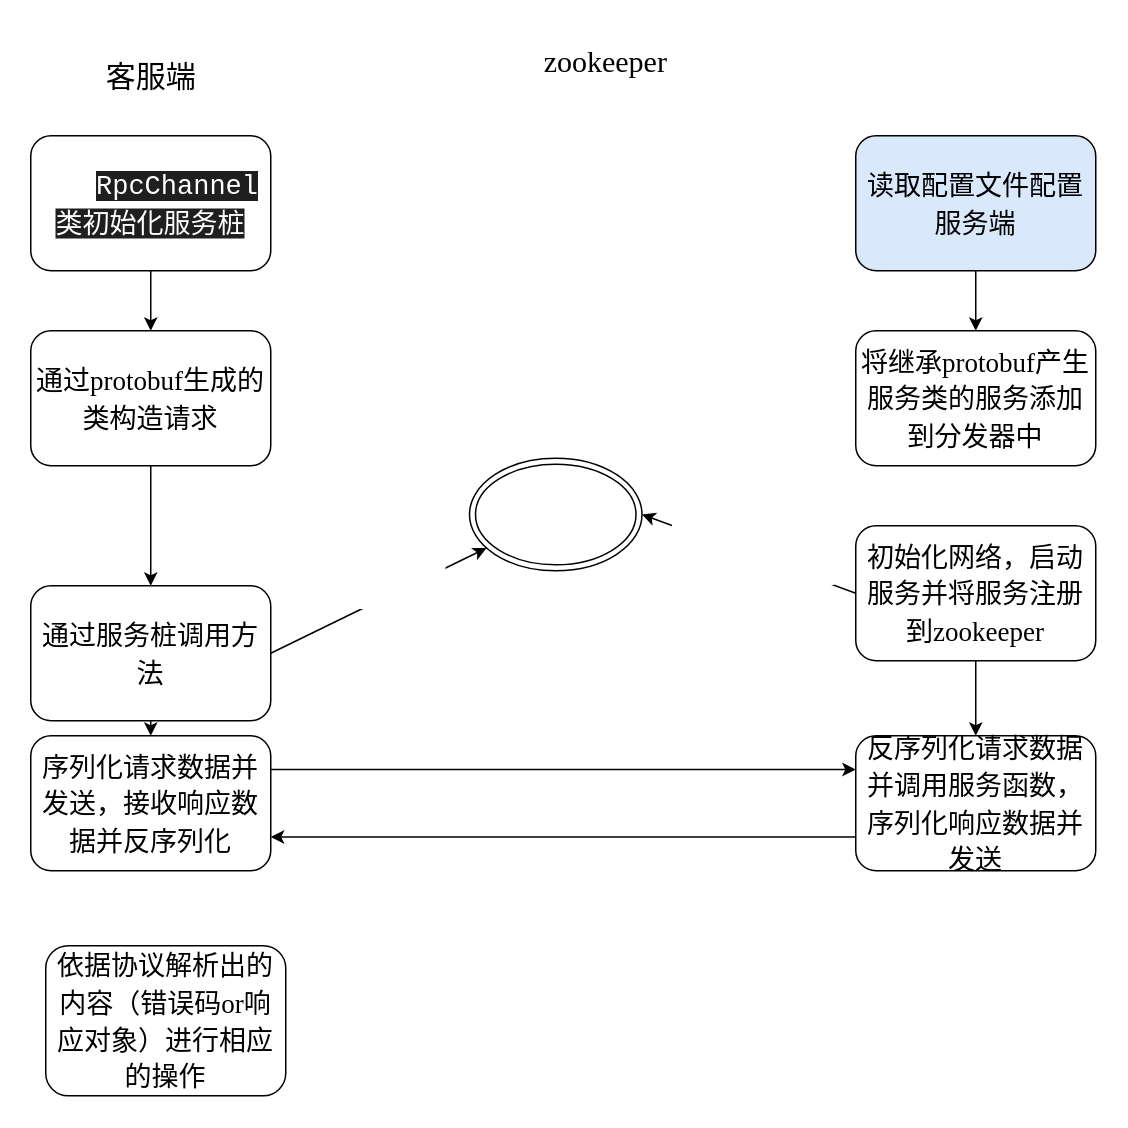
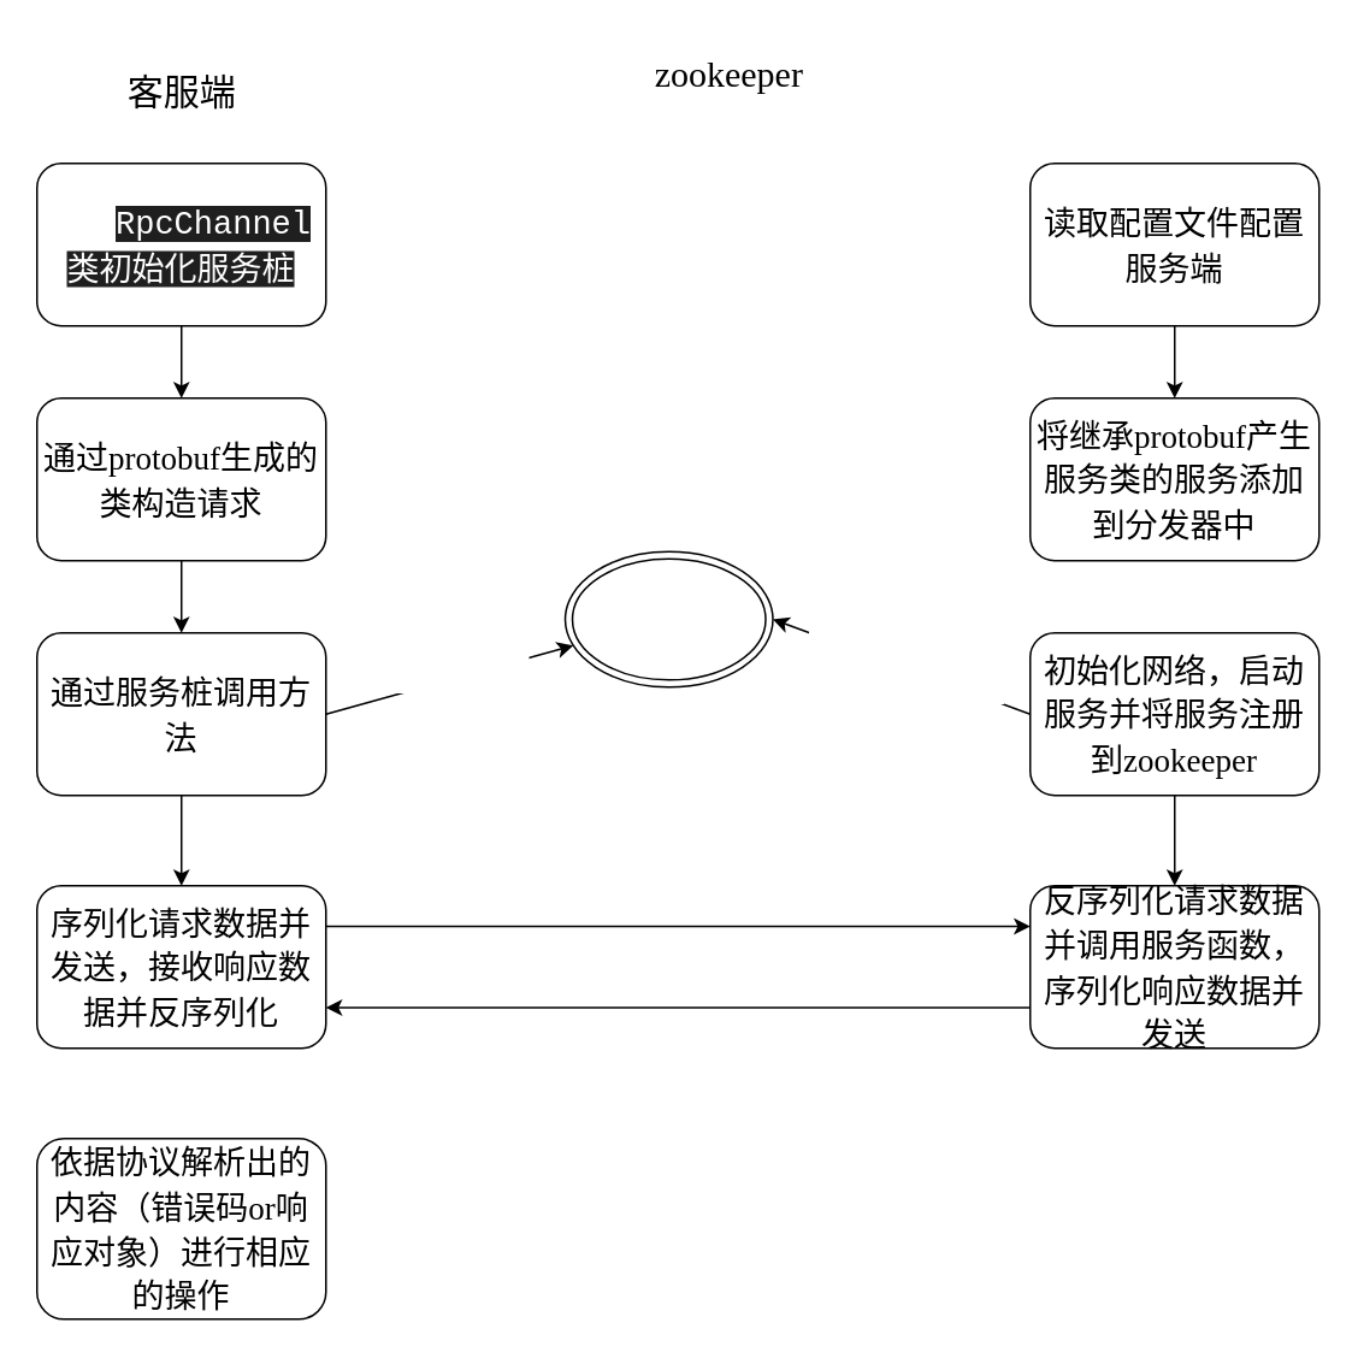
- <mxCell id="14" value="&lt;font style=&quot;font-size: 18px;&quot;&gt;读取配置文件配置服务端&lt;/font&gt;" style="whiteSpace=wrap;html=1;rounded=1;hachureGap=4;fontFamily=Garamond;fontSize=20;fontSource=https%3A%2F%2Ffonts.googleapis.com%2Fcss%3Ffamily%3DArchitects%2BDaughter;fillColor=#dae8fc;" parent="1" vertex="1"><mxGeometry x="570" y="90" width="160" height="90" as="geometry" /></mxCell>
+ <mxCell id="14" value="&lt;font style=&quot;font-size: 18px;&quot;&gt;读取配置文件配置服务端&lt;/font&gt;" style="whiteSpace=wrap;html=1;rounded=1;hachureGap=4;fontFamily=Garamond;fontSize=20;fontSource=https%3A%2F%2Ffonts.googleapis.com%2Fcss%3Ffamily%3DArchitects%2BDaughter;" parent="1" vertex="1"><mxGeometry x="570" y="90" width="160" height="90" as="geometry" /></mxCell>
- <mxCell id="11" value="&lt;font style=&quot;font-size: 18px;&quot;&gt;通过服务桩调用方法&lt;/font&gt;" style="whiteSpace=wrap;html=1;rounded=1;hachureGap=4;fontFamily=Garamond;fontSize=20;fontSource=https%3A%2F%2Ffonts.googleapis.com%2Fcss%3Ffamily%3DArchitects%2BDaughter;" parent="1" vertex="1"><mxGeometry x="20" y="390" width="160" height="90" as="geometry" /></mxCell>
+ <mxCell id="11" value="&lt;font style=&quot;font-size: 18px;&quot;&gt;通过服务桩调用方法&lt;/font&gt;" style="whiteSpace=wrap;html=1;rounded=1;hachureGap=4;fontFamily=Garamond;fontSize=20;fontSource=https%3A%2F%2Ffonts.googleapis.com%2Fcss%3Ffamily%3DArchitects%2BDaughter;" parent="1" vertex="1"><mxGeometry x="20" y="350" width="160" height="90" as="geometry" /></mxCell>
- <mxCell id="24" value="&lt;span style=&quot;font-size: 18px;&quot;&gt;依据协议解析出的内容（错误码or响应对象）进行相应的操作&lt;/span&gt;" style="whiteSpace=wrap;html=1;rounded=1;hachureGap=4;fontFamily=Garamond;fontSize=20;fontSource=https%3A%2F%2Ffonts.googleapis.com%2Fcss%3Ffamily%3DArchitects%2BDaughter;" parent="1" vertex="1"><mxGeometry x="30" y="630" width="160" height="100" as="geometry" /></mxCell>
+ <mxCell id="24" value="&lt;span style=&quot;font-size: 18px;&quot;&gt;依据协议解析出的内容（错误码or响应对象）进行相应的操作&lt;/span&gt;" style="whiteSpace=wrap;html=1;rounded=1;hachureGap=4;fontFamily=Garamond;fontSize=20;fontSource=https%3A%2F%2Ffonts.googleapis.com%2Fcss%3Ffamily%3DArchitects%2BDaughter;" parent="1" vertex="1"><mxGeometry x="20" y="630" width="160" height="100" as="geometry" /></mxCell>
